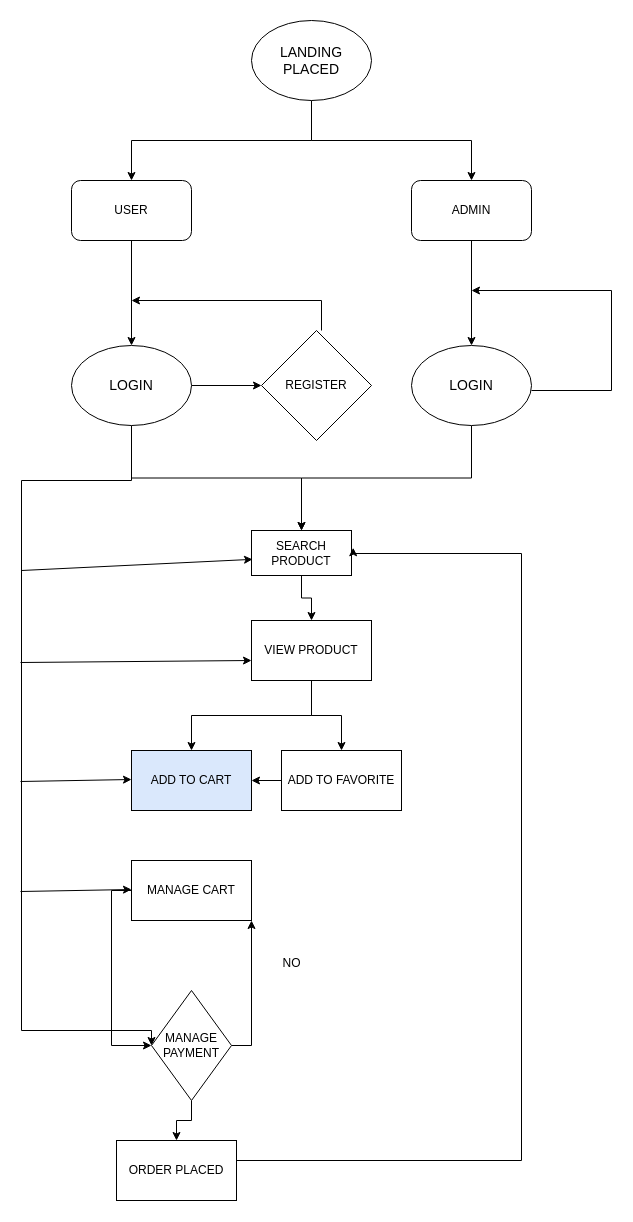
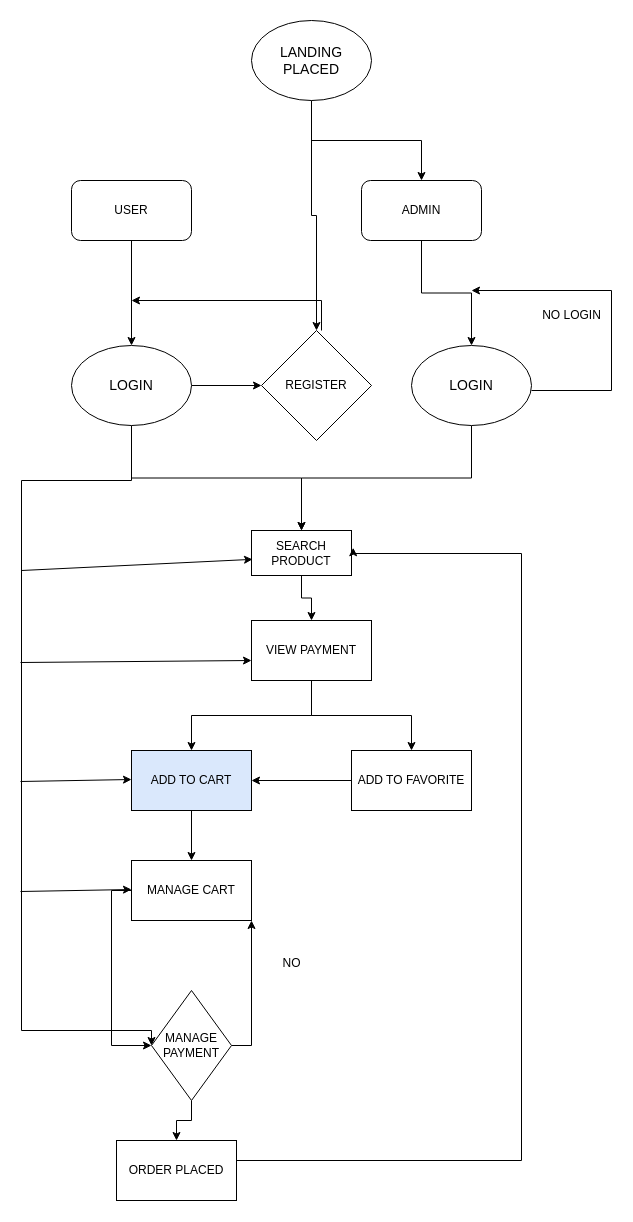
- <mxCell id="2" style="edgeStyle=orthogonalEdgeStyle;rounded=0;orthogonalLoop=1;jettySize=auto;html=1;exitX=0.5;exitY=1;exitDx=0;exitDy=0;entryX=0.5;entryY=0;entryDx=0;entryDy=0;" edge="1" parent="1" source="4" target="12"><mxGeometry relative="1" as="geometry" /></mxCell>
+ <mxCell id="2" style="edgeStyle=orthogonalEdgeStyle;rounded=0;orthogonalLoop=1;jettySize=auto;html=1;exitX=0.5;exitY=1;exitDx=0;exitDy=0;" edge="1" parent="1" source="4" target="13"><mxGeometry relative="1" as="geometry" /></mxCell>
- <mxCell id="10" value="ADMIN" style="rounded=1;whiteSpace=wrap;html=1;" vertex="1" parent="1"><mxGeometry x="411" y="180" width="120" height="60" as="geometry" /></mxCell>
+ <mxCell id="10" value="ADMIN" style="rounded=1;whiteSpace=wrap;html=1;" vertex="1" parent="1"><mxGeometry x="361" y="180" width="120" height="60" as="geometry" /></mxCell>
+ <mxCell id="17" value="NO LOGIN" style="text;html=1;align=center;verticalAlign=middle;resizable=0;points=[];autosize=1;strokeColor=none;fillColor=none;" vertex="1" parent="1"><mxGeometry x="531" y="300" width="80" height="30" as="geometry" /></mxCell>
- <mxCell id="21" value="VIEW PRODUCT" style="rounded=0;whiteSpace=wrap;html=1;" vertex="1" parent="1"><mxGeometry x="251" y="620" width="120" height="60" as="geometry" /></mxCell>
+ <mxCell id="21" value="VIEW PAYMENT" style="rounded=0;whiteSpace=wrap;html=1;" vertex="1" parent="1"><mxGeometry x="251" y="620" width="120" height="60" as="geometry" /></mxCell>
- <mxCell id="27" value="ADD TO FAVORITE" style="rounded=0;whiteSpace=wrap;html=1;" vertex="1" parent="1"><mxGeometry x="281" y="750" width="120" height="60" as="geometry" /></mxCell>
+ <mxCell id="27" value="ADD TO FAVORITE" style="rounded=0;whiteSpace=wrap;html=1;" vertex="1" parent="1"><mxGeometry x="351" y="750" width="120" height="60" as="geometry" /></mxCell>
+ <mxCell id="24" style="edgeStyle=orthogonalEdgeStyle;rounded=0;orthogonalLoop=1;jettySize=auto;html=1;exitX=0.5;exitY=1;exitDx=0;exitDy=0;entryX=0.5;entryY=0;entryDx=0;entryDy=0;" edge="1" parent="1" source="25" target="29"><mxGeometry relative="1" as="geometry" /></mxCell>
